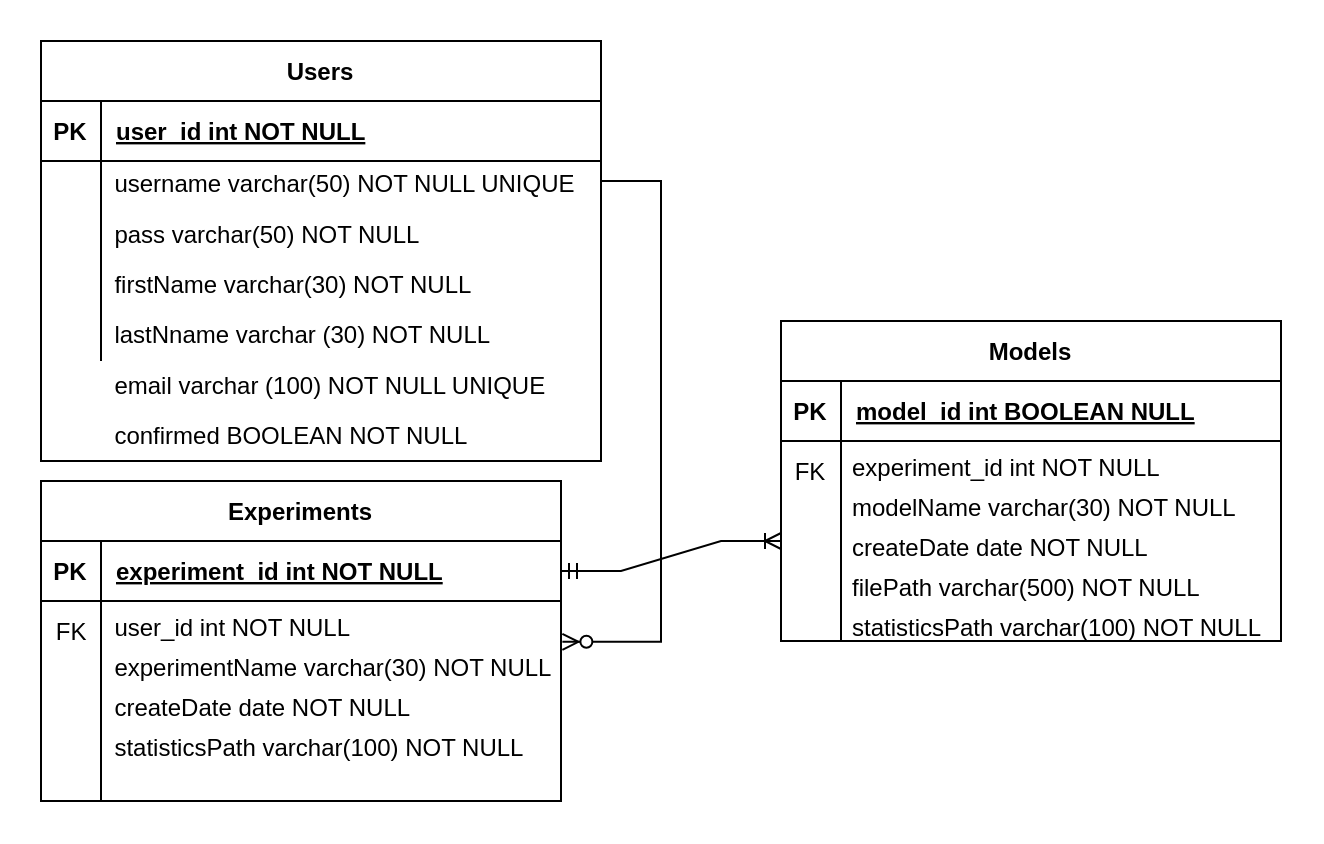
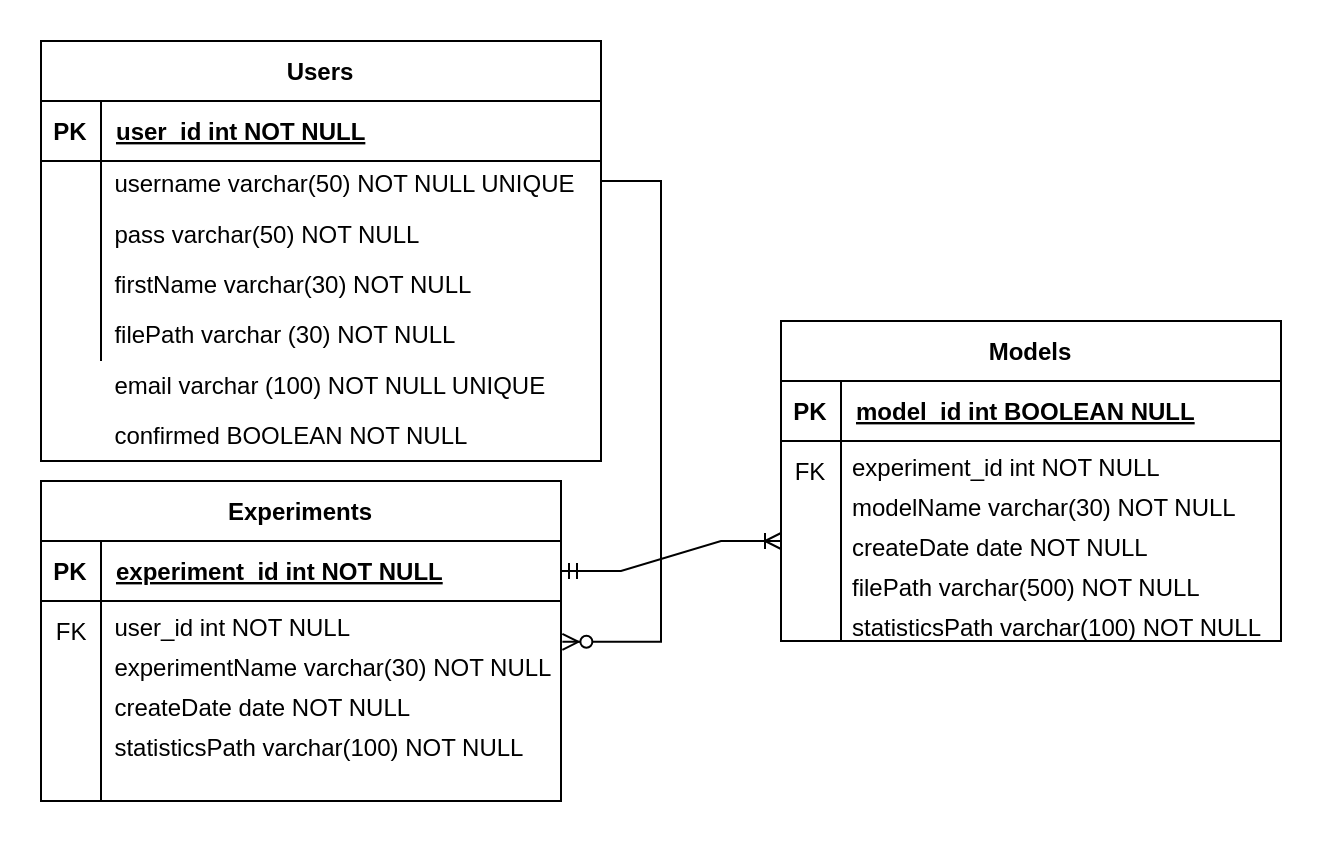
- <mxCell id="14" value="lastNname varchar (30) NOT NULL &#10;" style="text;strokeColor=none;fillColor=none;spacingLeft=4;spacingRight=4;overflow=hidden;rotatable=0;points=[[0,0.5],[1,0.5]];portConstraint=eastwest;fontSize=12;" parent="10" vertex="1"><mxGeometry y="75.608" width="228.8" height="25.203" as="geometry" /></mxCell>
+ <mxCell id="14" value="filePath varchar (30) NOT NULL &#10;" style="text;strokeColor=none;fillColor=none;spacingLeft=4;spacingRight=4;overflow=hidden;rotatable=0;points=[[0,0.5],[1,0.5]];portConstraint=eastwest;fontSize=12;" parent="10" vertex="1"><mxGeometry y="75.608" width="228.8" height="25.203" as="geometry" /></mxCell>
